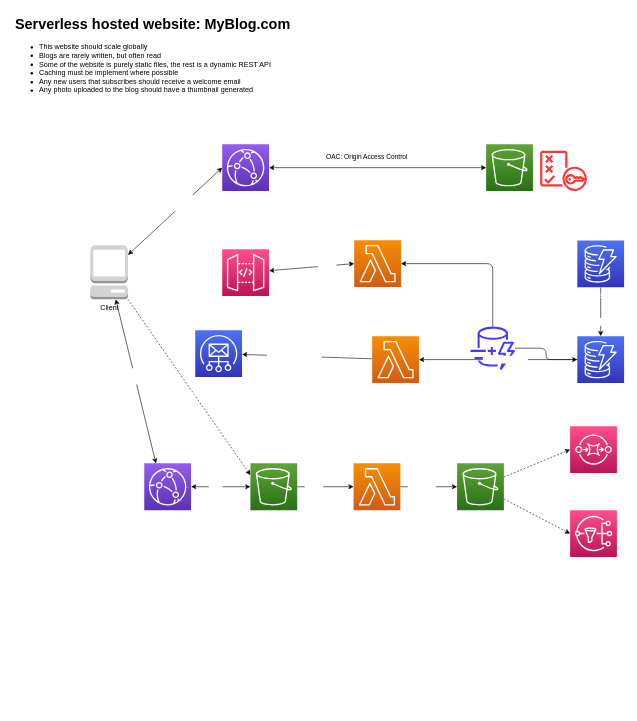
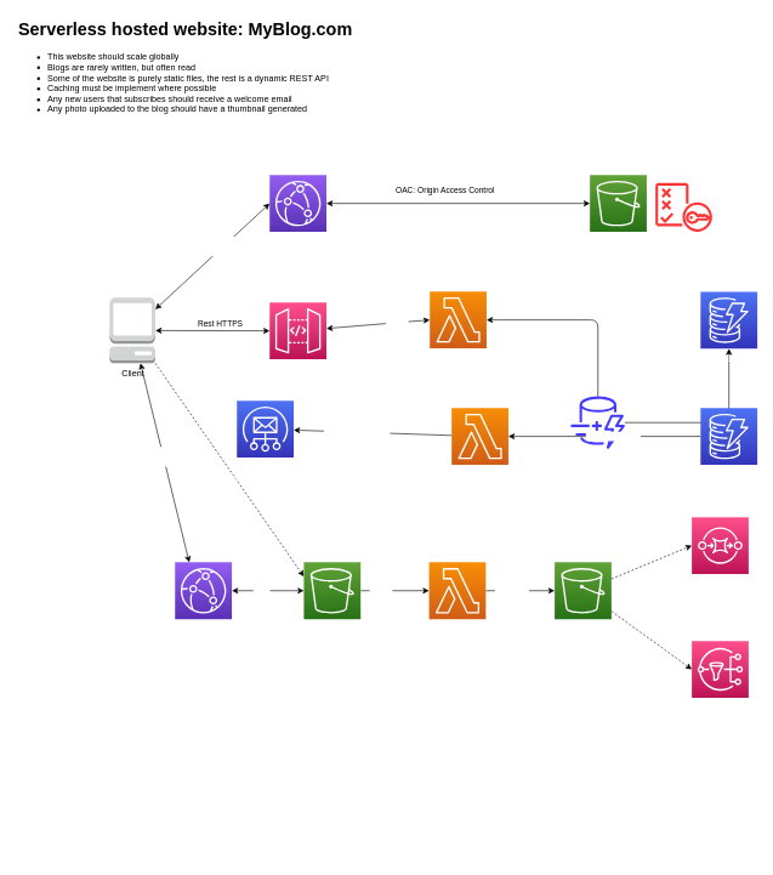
+ <mxCell id="14" style="edgeStyle=none;html=1;entryX=0;entryY=0.5;entryDx=0;entryDy=0;entryPerimeter=0;startArrow=classic;startFill=1;" edge="1" parent="1" source="21" target="5"><mxGeometry relative="1" as="geometry" /></mxCell>
+ <mxCell id="15" value="Rest HTTPS" style="edgeLabel;html=1;align=center;verticalAlign=middle;resizable=0;points=[];" vertex="1" connectable="0" parent="14"><mxGeometry x="0.512" y="3" relative="1" as="geometry"><mxPoint x="-31" y="-6" as="offset" /></mxGeometry></mxCell>
- <mxCell id="11" style="edgeStyle=none;html=1;" edge="1" parent="1" source="13" target="27"><mxGeometry relative="1" as="geometry" /></mxCell>
- <mxCell id="12" value="Stream changes" style="edgeLabel;html=1;align=center;verticalAlign=middle;resizable=0;points=[];fontColor=#FFFFFF;" vertex="1" connectable="0" parent="11"><mxGeometry x="0.395" y="3" relative="1" as="geometry"><mxPoint as="offset" /></mxGeometry></mxCell>
- <mxCell id="9" style="edgeStyle=orthogonalEdgeStyle;html=1;fontColor=#FFFFFF;startArrow=none;startFill=0;" edge="1" parent="1" source="10" target="27"><mxGeometry relative="1" as="geometry" /></mxCell>
+ <mxCell id="9" style="edgeStyle=orthogonalEdgeStyle;html=1;fontColor=#FFFFFF;startArrow=none;startFill=0;" edge="1" parent="1" source="10" target="13"><mxGeometry relative="1" as="geometry" /></mxCell>
- <mxCell id="48" value="&lt;font color=&quot;#ffffff&quot;&gt;SNS&lt;/font&gt;" style="sketch=0;points=[[0,0,0],[0.25,0,0],[0.5,0,0],[0.75,0,0],[1,0,0],[0,1,0],[0.25,1,0],[0.5,1,0],[0.75,1,0],[1,1,0],[0,0.25,0],[0,0.5,0],[0,0.75,0],[1,0.25,0],[1,0.5,0],[1,0.75,0]];outlineConnect=0;fontColor=#232F3E;gradientColor=#FF4F8B;gradientDirection=north;fillColor=#BC1356;strokeColor=#ffffff;dashed=0;verticalLabelPosition=bottom;verticalAlign=top;align=center;html=1;fontSize=12;fontStyle=0;aspect=fixed;shape=mxgraph.aws4.resourceIcon;resIcon=mxgraph.aws4.sns;" vertex="1" parent="1"><mxGeometry x="950" y="850" width="78" height="78" as="geometry" /></mxCell>
+ <mxCell id="48" value="&lt;font color=&quot;#ffffff&quot;&gt;SNS&lt;/font&gt;" style="sketch=0;points=[[0,0,0],[0.25,0,0],[0.5,0,0],[0.75,0,0],[1,0,0],[0,1,0],[0.25,1,0],[0.5,1,0],[0.75,1,0],[1,1,0],[0,0.25,0],[0,0.5,0],[0,0.75,0],[1,0.25,0],[1,0.5,0],[1,0.75,0]];outlineConnect=0;fontColor=#232F3E;gradientColor=#FF4F8B;gradientDirection=north;fillColor=#BC1356;strokeColor=#ffffff;dashed=0;verticalLabelPosition=bottom;verticalAlign=top;align=center;html=1;fontSize=12;fontStyle=0;aspect=fixed;shape=mxgraph.aws4.resourceIcon;resIcon=mxgraph.aws4.sns;" vertex="1" parent="1"><mxGeometry x="950" y="880" width="78" height="78" as="geometry" /></mxCell>
